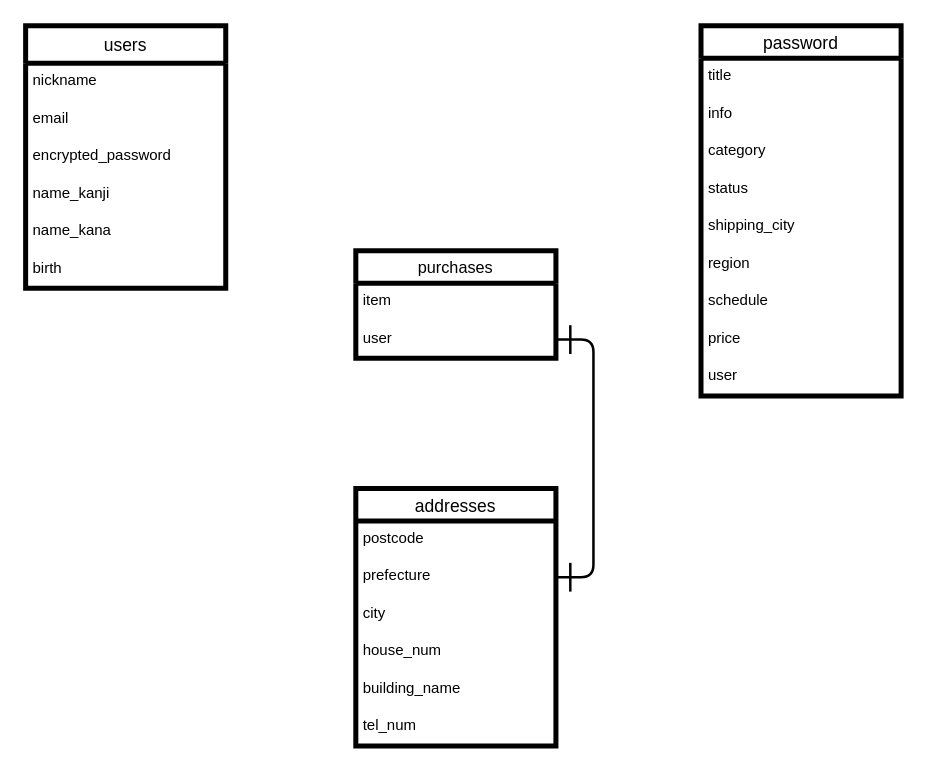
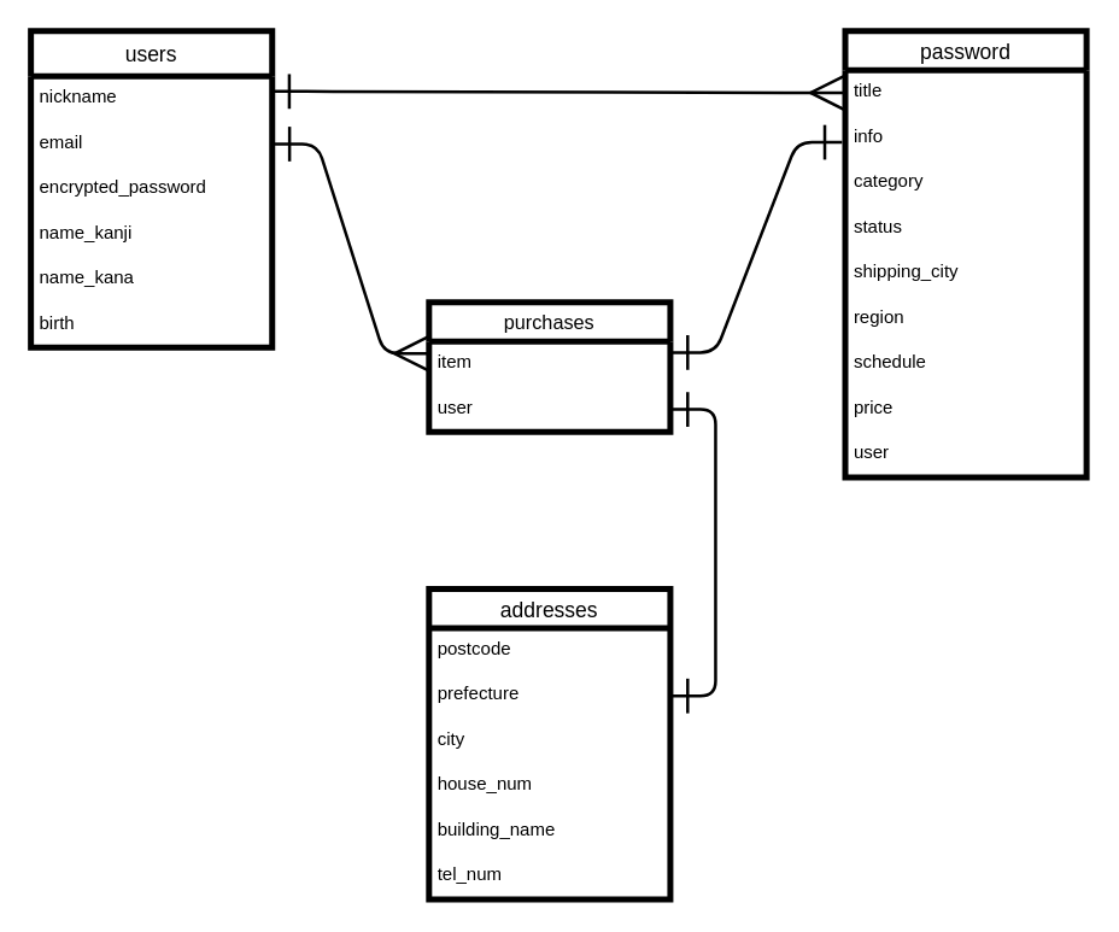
+ <mxCell id="29" value="" style="edgeStyle=entityRelationEdgeStyle;fontSize=12;html=1;endArrow=ERmany;strokeWidth=2;startArrow=ERone;startFill=0;entryX=0;entryY=0.5;entryDx=0;entryDy=0;jumpSize=7;endSize=20;startSize=20;exitX=0.999;exitY=0.337;exitDx=0;exitDy=0;exitPerimeter=0;" edge="1" parent="1" source="3" target="10"><mxGeometry width="100" height="100" relative="1" as="geometry"><mxPoint x="181" y="91" as="sourcePoint" /><mxPoint x="500" y="70" as="targetPoint" /></mxGeometry></mxCell>
+ <mxCell id="30" value="" style="edgeStyle=entityRelationEdgeStyle;fontSize=12;html=1;endArrow=ERmany;strokeWidth=2;startSize=20;endSize=20;jumpSize=7;entryX=0.001;entryY=0.267;entryDx=0;entryDy=0;entryPerimeter=0;exitX=1;exitY=0.5;exitDx=0;exitDy=0;startArrow=ERone;startFill=0;" edge="1" parent="1" source="4" target="20"><mxGeometry width="100" height="100" relative="1" as="geometry"><mxPoint x="270" y="270" as="sourcePoint" /><mxPoint x="280" y="275" as="targetPoint" /></mxGeometry></mxCell>
+ <mxCell id="32" value="" style="edgeStyle=entityRelationEdgeStyle;fontSize=12;html=1;endArrow=ERone;endFill=1;strokeWidth=2;startSize=20;endSize=20;jumpSize=7;startArrow=ERone;startFill=0;exitX=1;exitY=0.242;exitDx=0;exitDy=0;entryX=-0.013;entryY=0.595;entryDx=0;entryDy=0;entryPerimeter=0;exitPerimeter=0;" edge="1" parent="1" source="20" target="11"><mxGeometry width="100" height="100" relative="1" as="geometry"><mxPoint x="450" y="220" as="sourcePoint" /><mxPoint x="560" y="90" as="targetPoint" /></mxGeometry></mxCell>
